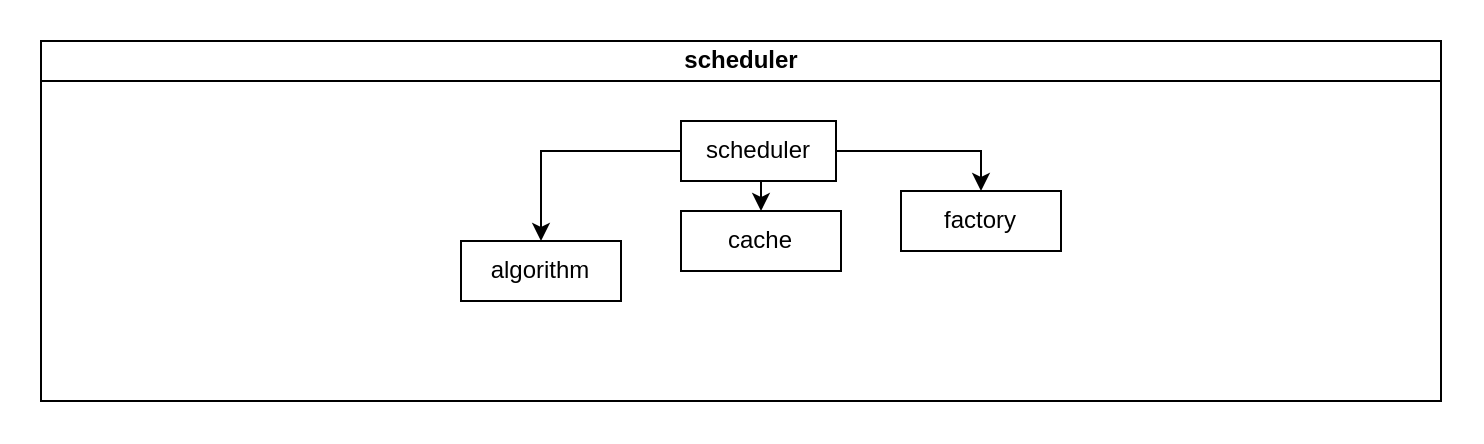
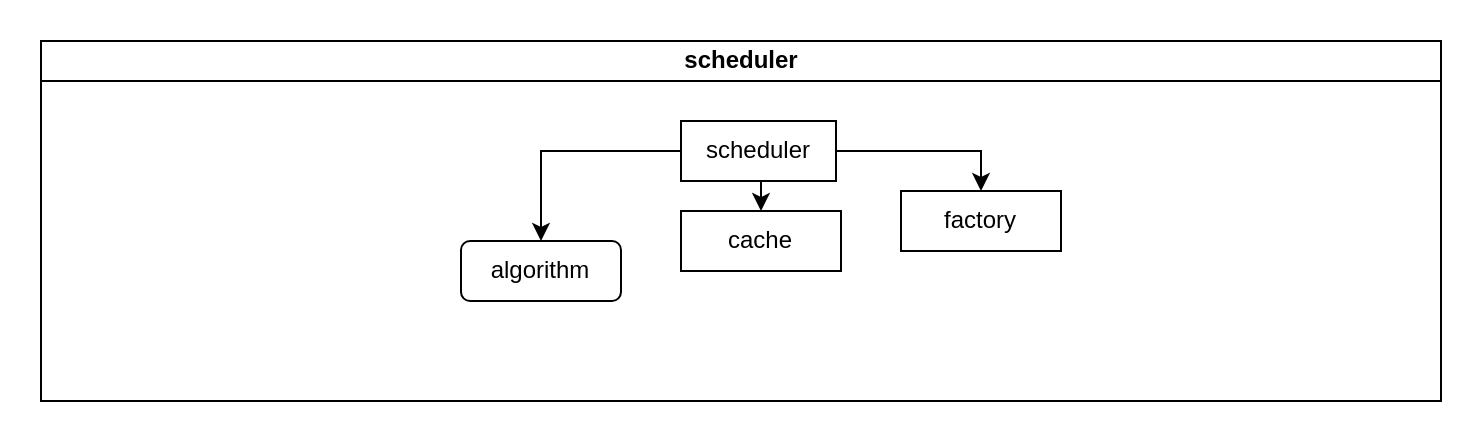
- <mxCell id="7" value="algorithm" style="rounded=0;whiteSpace=wrap;html=1;" vertex="1" parent="2"><mxGeometry x="210" y="100" width="80" height="30" as="geometry" /></mxCell>
+ <mxCell id="7" value="algorithm" style="whiteSpace=wrap;html=1;rounded=1;" vertex="1" parent="2"><mxGeometry x="210" y="100" width="80" height="30" as="geometry" /></mxCell>
